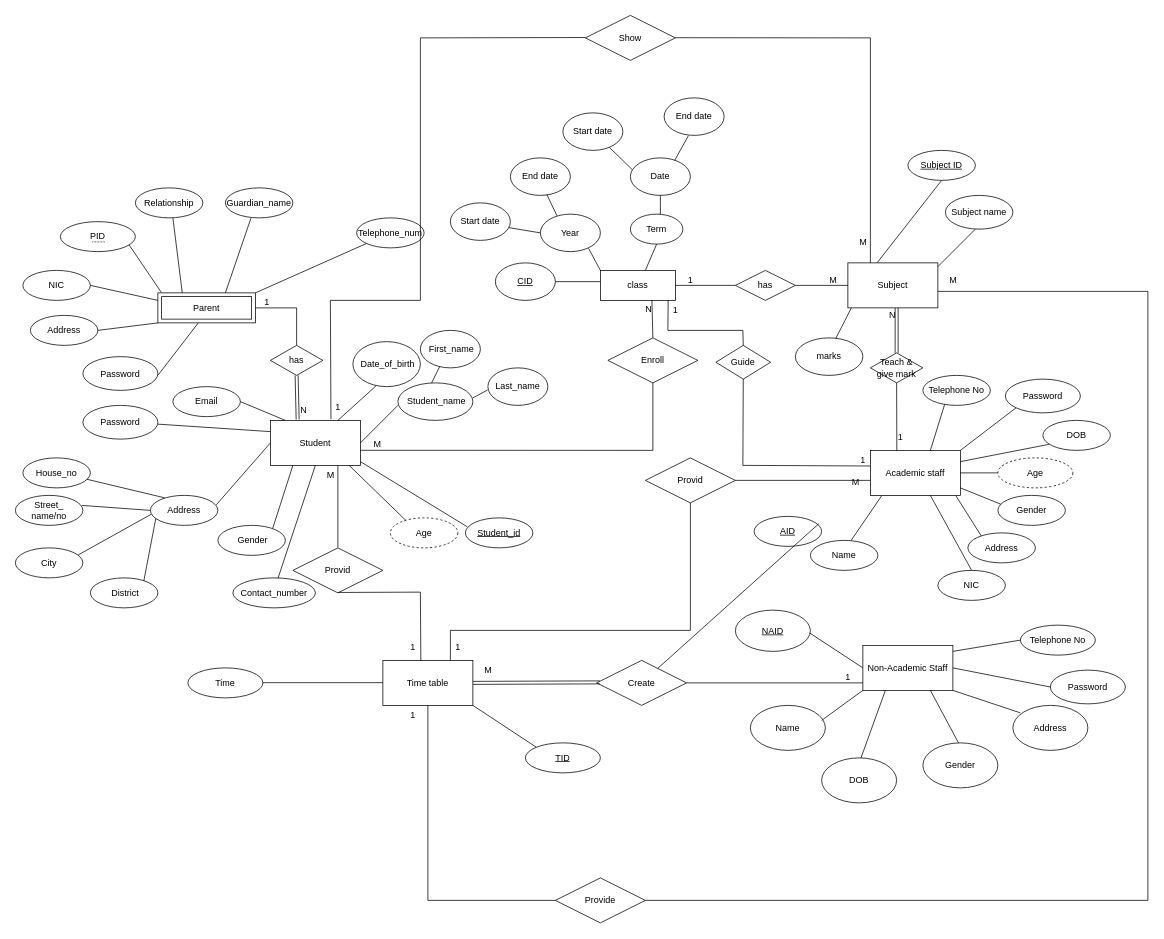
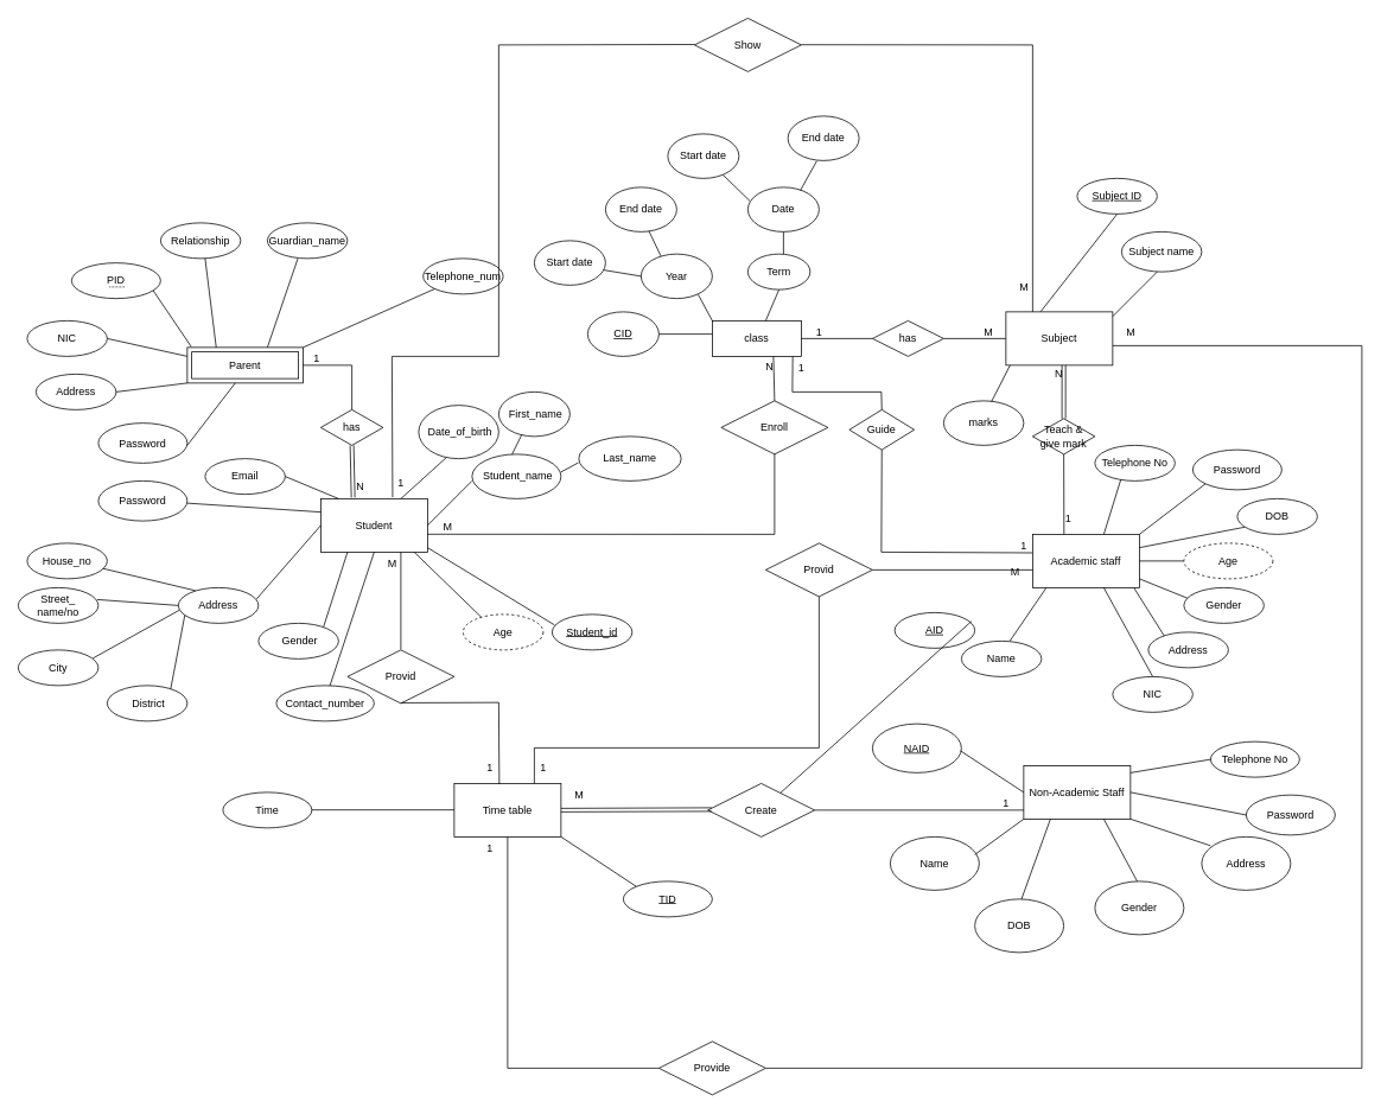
- <mxCell id="6" value=" Last_name" style="ellipse;whiteSpace=wrap;html=1;" parent="1" vertex="1"><mxGeometry x="650" y="490" width="80" height="50" as="geometry" /></mxCell>
+ <mxCell id="6" value=" Last_name" style="ellipse;whiteSpace=wrap;html=1;" parent="1" vertex="1"><mxGeometry x="650" y="490" width="115" height="50" as="geometry" /></mxCell>
